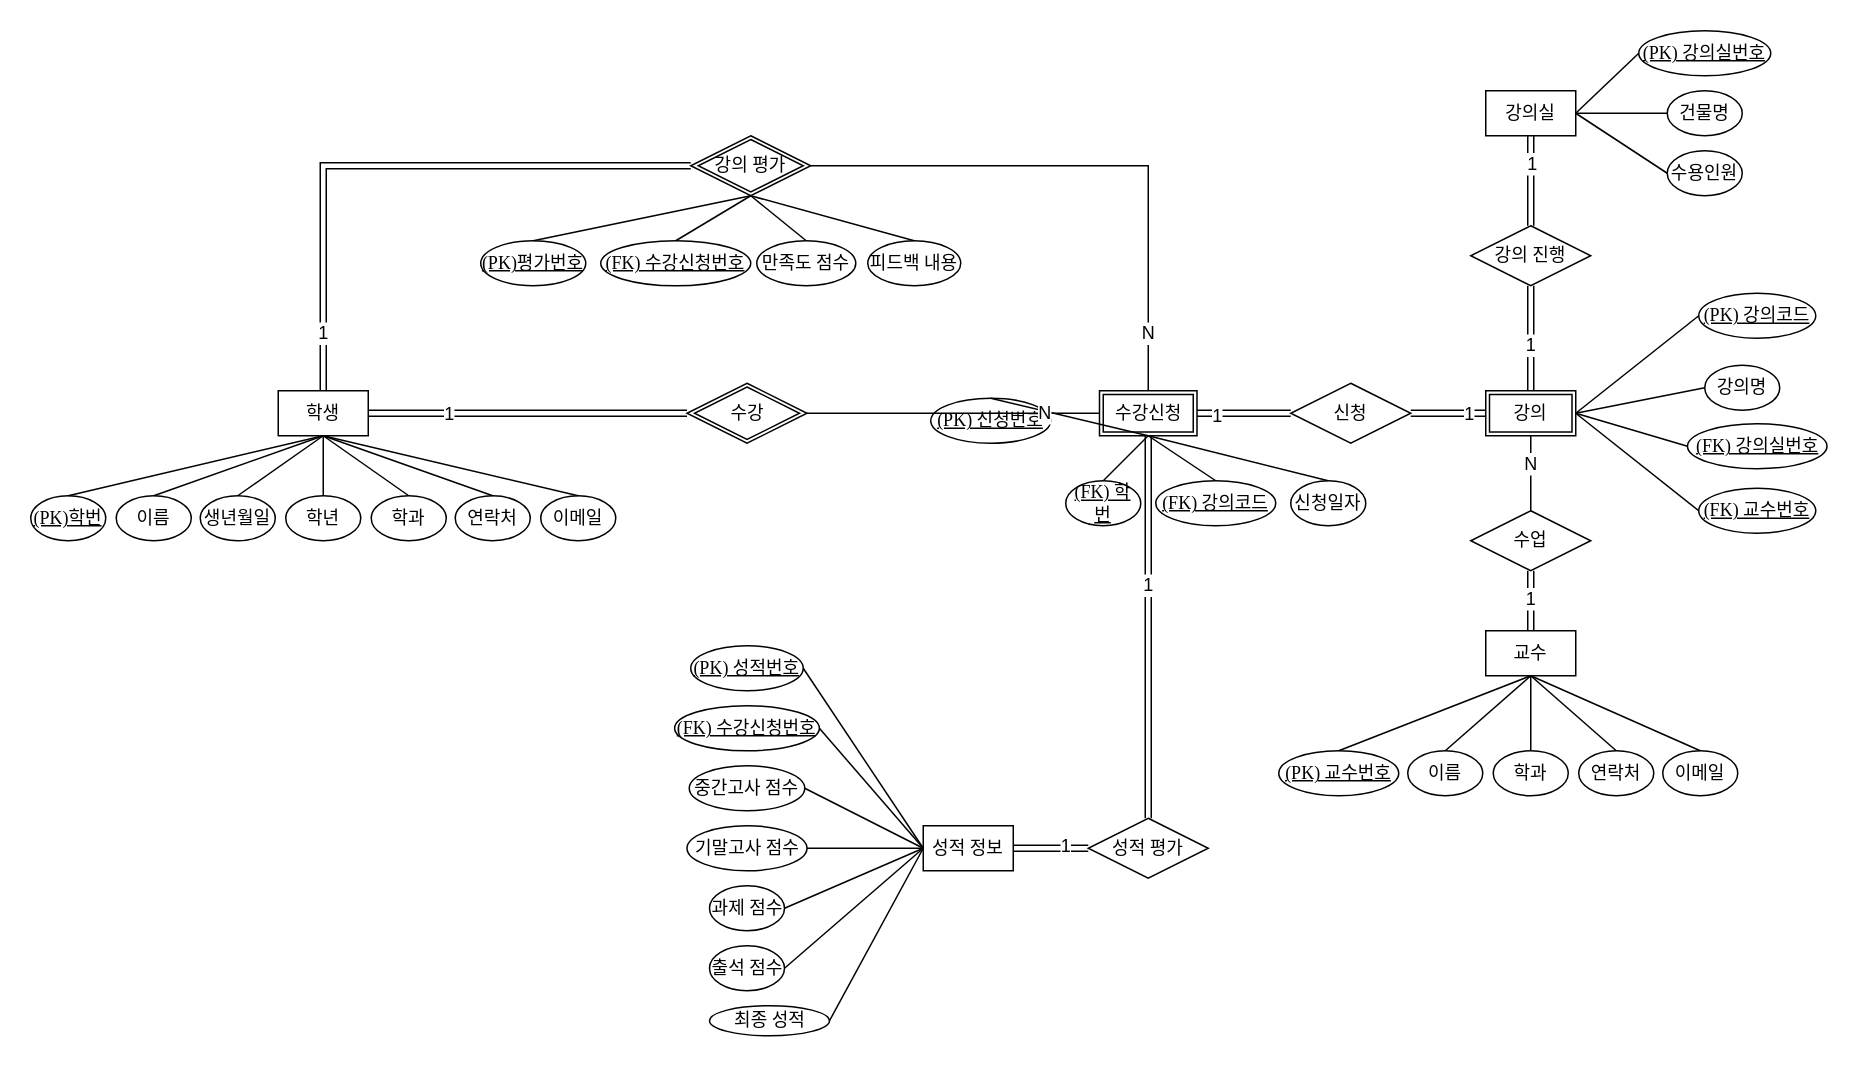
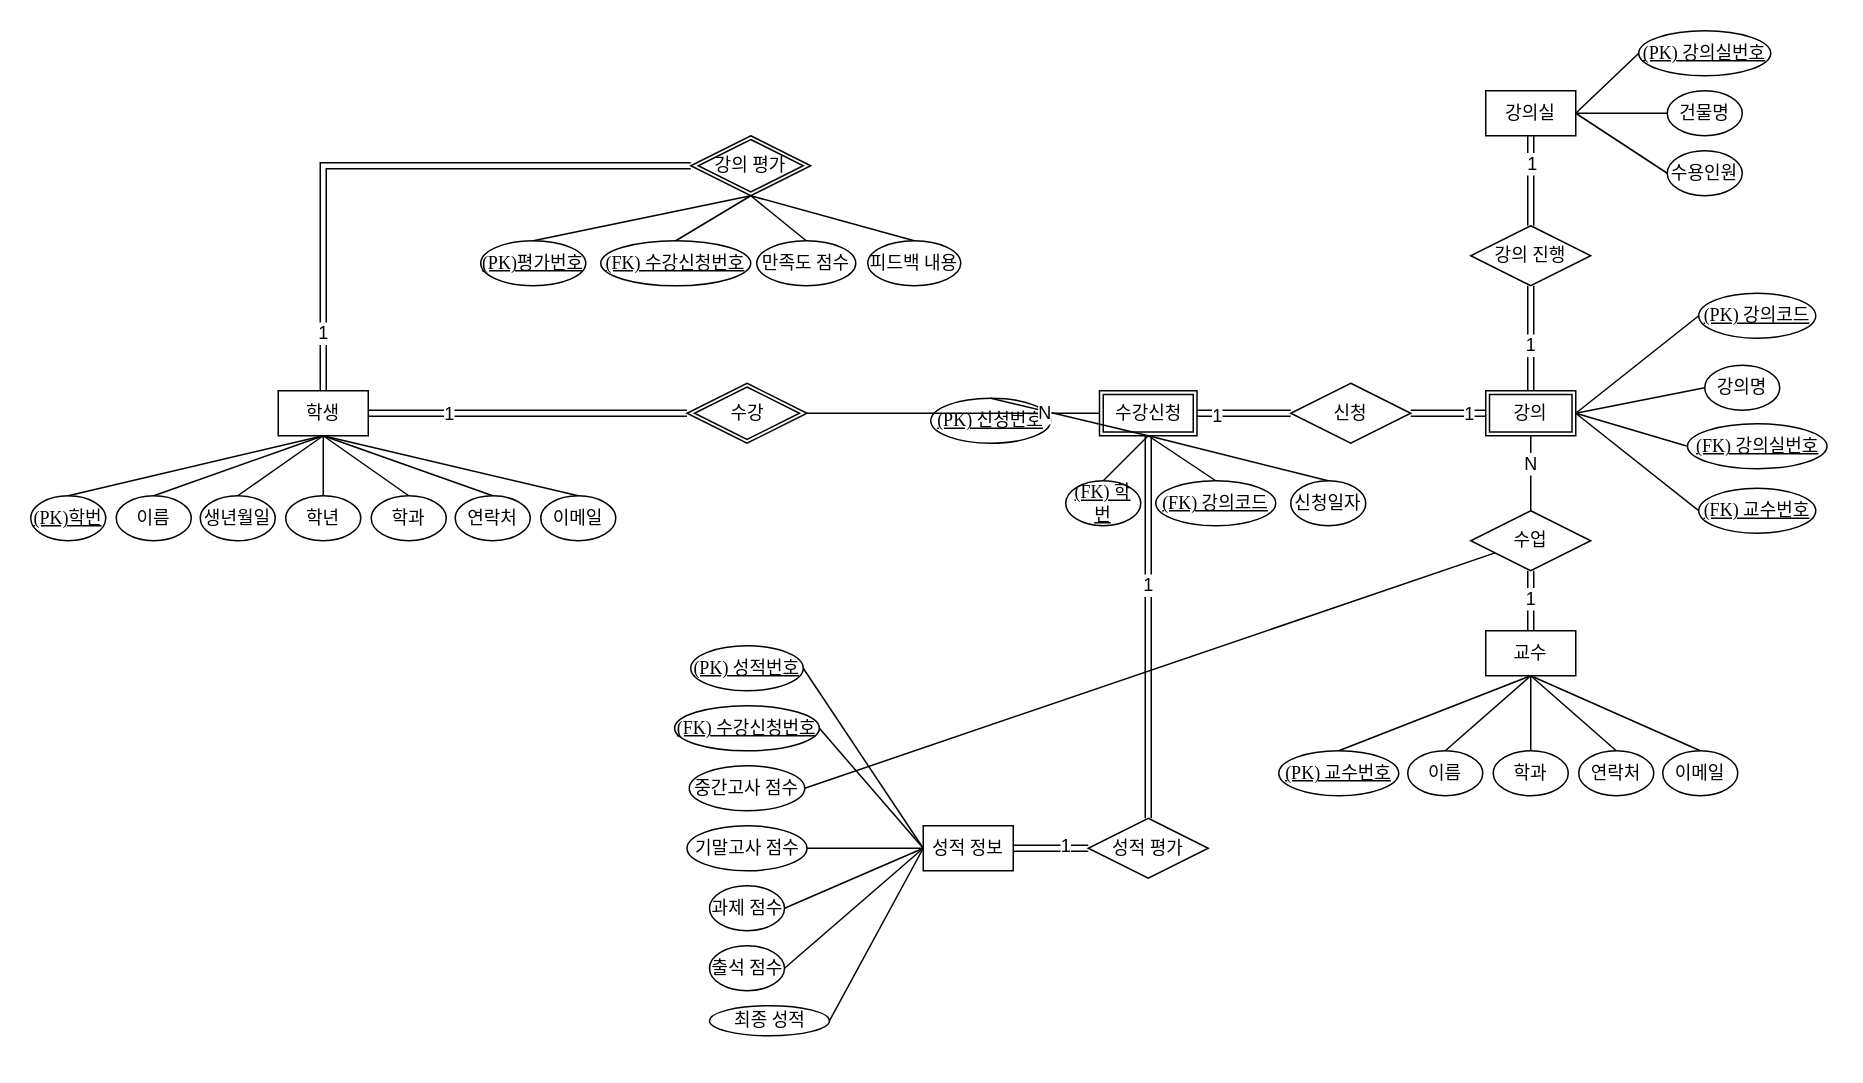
- <mxCell id="25" value="" style="endArrow=none;html=1;rounded=0;fontFamily=Helvetica;fontSize=12;fontColor=default;entryX=0.5;entryY=0;entryDx=0;entryDy=0;exitX=1;exitY=0.5;exitDx=0;exitDy=0;" edge="1" parent="1" source="58" target="112"><mxGeometry width="50" height="50" relative="1" as="geometry"><mxPoint x="540" y="330" as="sourcePoint" /><mxPoint x="590" y="280" as="targetPoint" /><Array as="points"><mxPoint x="765" y="110" /></Array></mxGeometry></mxCell>
- <mxCell id="26" value="N" style="edgeLabel;html=1;align=center;verticalAlign=middle;resizable=0;points=[];pointerEvents=0;fontFamily=Helvetica;fontSize=12;fontColor=default;fillColor=none;gradientColor=none;" vertex="1" connectable="0" parent="25"><mxGeometry x="0.786" y="-1" relative="1" as="geometry"><mxPoint y="1" as="offset" /></mxGeometry></mxCell>
- <mxCell id="83" value="" style="endArrow=none;html=1;rounded=0;entryX=0;entryY=0.5;entryDx=0;entryDy=0;exitX=1;exitY=0.5;exitDx=0;exitDy=0;fontFamily=Noto Sans KR;fontSource=https%3A%2F%2Ffonts.googleapis.com%2Fcss%3Ffamily%3DNoto%2BSans%2BKR;" edge="1" parent="72" source="77" target="74"><mxGeometry width="50" height="50" relative="1" as="geometry"><mxPoint x="85" y="65" as="sourcePoint" /><mxPoint x="200" y="85" as="targetPoint" /></mxGeometry></mxCell>
+ <mxCell id="83" value="" style="endArrow=none;html=1;rounded=0;exitX=1;exitY=0.5;exitDx=0;exitDy=0;fontFamily=Noto Sans KR;fontSource=https%3A%2F%2Ffonts.googleapis.com%2Fcss%3Ffamily%3DNoto%2BSans%2BKR;" edge="1" parent="72" source="77" target="67"><mxGeometry width="50" height="50" relative="1" as="geometry"><mxPoint x="85" y="65" as="sourcePoint" /><mxPoint x="200" y="85" as="targetPoint" /></mxGeometry></mxCell>
